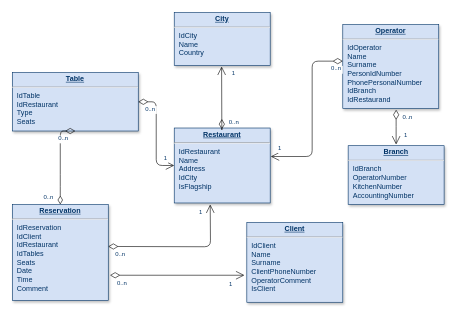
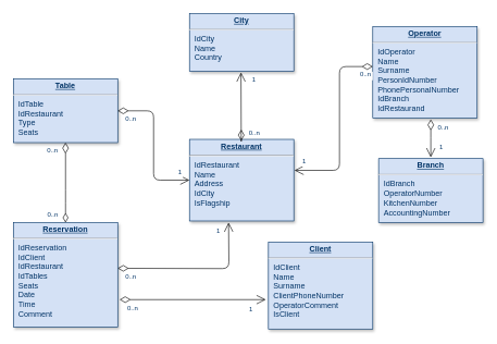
- <mxCell id="7" value="&lt;p style=&quot;margin: 0px ; margin-top: 4px ; text-align: center ; text-decoration: underline&quot;&gt;&lt;strong&gt;Table&lt;br&gt;&lt;/strong&gt;&lt;/p&gt;&lt;hr&gt;&lt;p style=&quot;margin: 0px ; margin-left: 8px&quot;&gt;IdTable&lt;/p&gt;&lt;p style=&quot;margin: 0px ; margin-left: 8px&quot;&gt;IdRestaurant&lt;/p&gt;&lt;p style=&quot;margin: 0px ; margin-left: 8px&quot;&gt;Type&lt;/p&gt;&lt;p style=&quot;margin: 0px ; margin-left: 8px&quot;&gt;Seats&lt;/p&gt;" style="verticalAlign=top;align=left;overflow=fill;fontSize=12;fontFamily=Helvetica;html=1;strokeColor=#003366;shadow=1;fillColor=#D4E1F5;fontColor=#003366" parent="1" vertex="1"><mxGeometry x="20" y="120" width="210" height="97.5" as="geometry" /></mxCell>
+ <mxCell id="7" value="&lt;p style=&quot;margin: 0px ; margin-top: 4px ; text-align: center ; text-decoration: underline&quot;&gt;&lt;strong&gt;Table&lt;br&gt;&lt;/strong&gt;&lt;/p&gt;&lt;hr&gt;&lt;p style=&quot;margin: 0px ; margin-left: 8px&quot;&gt;IdTable&lt;/p&gt;&lt;p style=&quot;margin: 0px ; margin-left: 8px&quot;&gt;IdRestaurant&lt;/p&gt;&lt;p style=&quot;margin: 0px ; margin-left: 8px&quot;&gt;Type&lt;/p&gt;&lt;p style=&quot;margin: 0px ; margin-left: 8px&quot;&gt;Seats&lt;/p&gt;" style="verticalAlign=top;align=left;overflow=fill;fontSize=12;fontFamily=Helvetica;html=1;strokeColor=#003366;shadow=1;fillColor=#D4E1F5;fontColor=#003366" parent="1" vertex="1"><mxGeometry x="20" y="120" width="160" height="97.5" as="geometry" /></mxCell>
